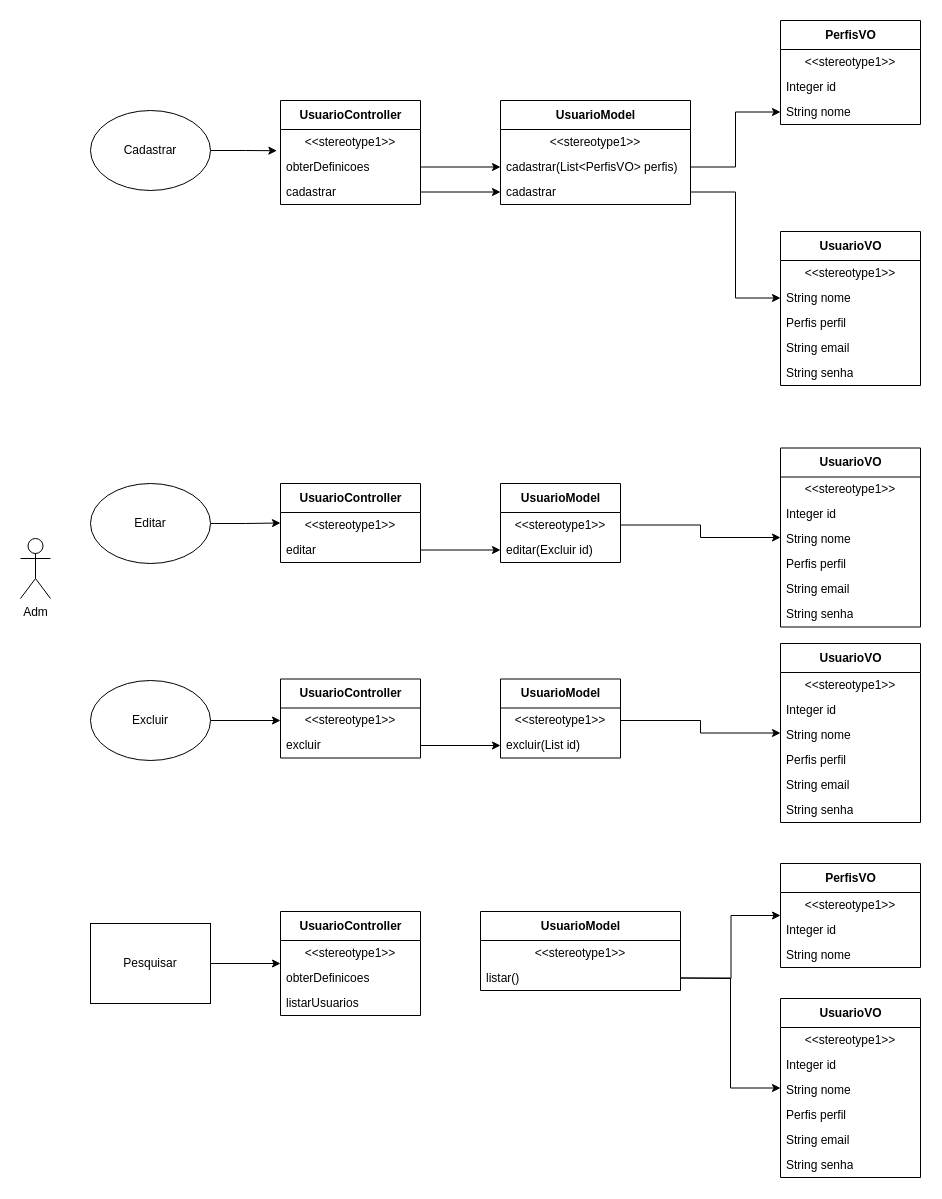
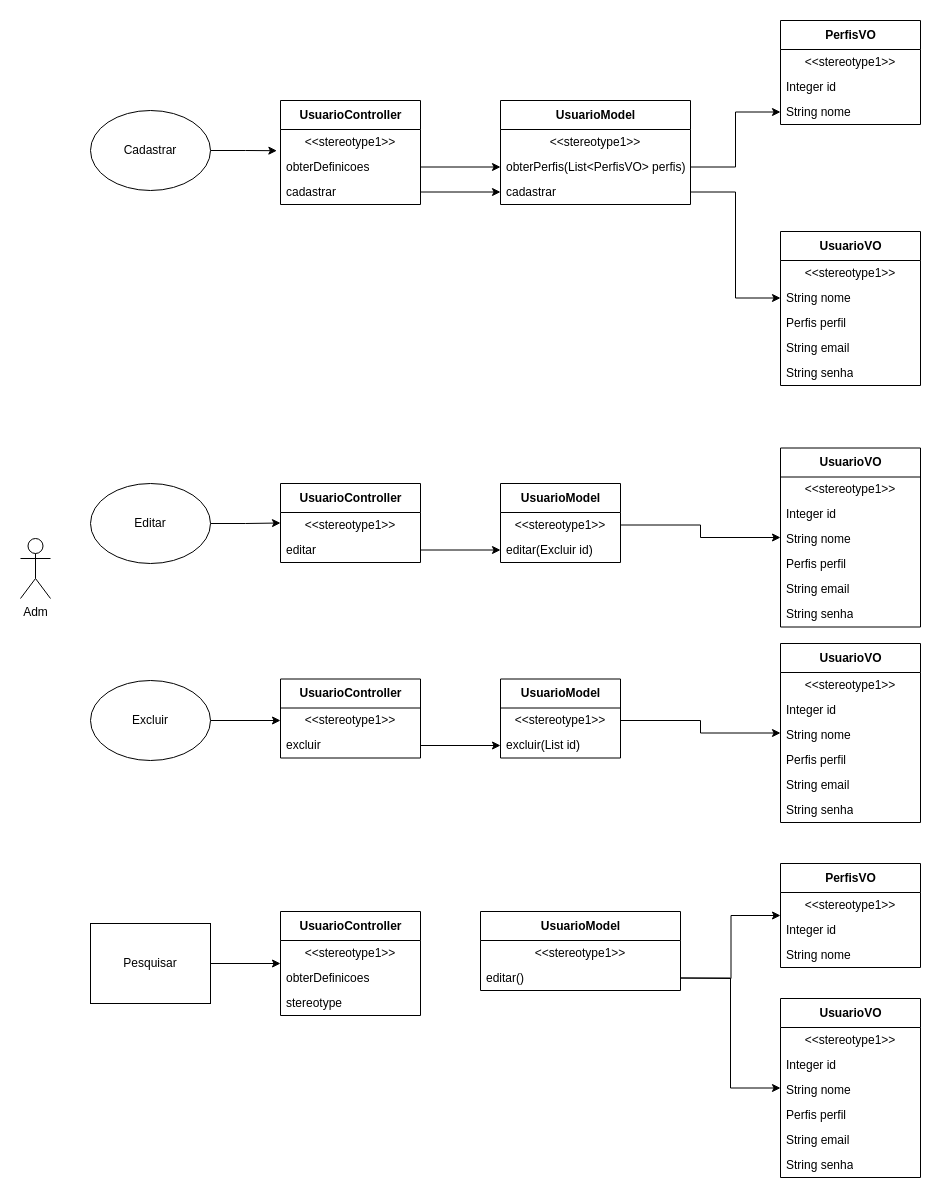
- <mxCell id="17" value="cadastrar(List&amp;lt;PerfisVO&amp;gt; perfis)" style="text;html=1;strokeColor=none;fillColor=none;align=left;verticalAlign=middle;spacingLeft=4;spacingRight=4;overflow=hidden;rotatable=0;points=[[0,0.5],[1,0.5]];portConstraint=eastwest;" parent="15" vertex="1"><mxGeometry y="54" width="190" height="25" as="geometry" /></mxCell>
+ <mxCell id="17" value="obterPerfis(List&amp;lt;PerfisVO&amp;gt; perfis)" style="text;html=1;strokeColor=none;fillColor=none;align=left;verticalAlign=middle;spacingLeft=4;spacingRight=4;overflow=hidden;rotatable=0;points=[[0,0.5],[1,0.5]];portConstraint=eastwest;" parent="15" vertex="1"><mxGeometry y="54" width="190" height="25" as="geometry" /></mxCell>
- <mxCell id="69" value="listar()" style="text;html=1;strokeColor=none;fillColor=none;align=left;verticalAlign=middle;spacingLeft=4;spacingRight=4;overflow=hidden;rotatable=0;points=[[0,0.5],[1,0.5]];portConstraint=eastwest;" parent="67" vertex="1"><mxGeometry y="54" width="200" height="25" as="geometry" /></mxCell>
+ <mxCell id="69" value="editar()" style="text;html=1;strokeColor=none;fillColor=none;align=left;verticalAlign=middle;spacingLeft=4;spacingRight=4;overflow=hidden;rotatable=0;points=[[0,0.5],[1,0.5]];portConstraint=eastwest;" parent="67" vertex="1"><mxGeometry y="54" width="200" height="25" as="geometry" /></mxCell>
- <mxCell id="66" value="listarUsuarios" style="text;html=1;strokeColor=none;fillColor=none;align=left;verticalAlign=middle;spacingLeft=4;spacingRight=4;overflow=hidden;rotatable=0;points=[[0,0.5],[1,0.5]];portConstraint=eastwest;" parent="63" vertex="1"><mxGeometry y="79" width="140" height="25" as="geometry" /></mxCell>
+ <mxCell id="66" value="stereotype" style="text;html=1;strokeColor=none;fillColor=none;align=left;verticalAlign=middle;spacingLeft=4;spacingRight=4;overflow=hidden;rotatable=0;points=[[0,0.5],[1,0.5]];portConstraint=eastwest;" parent="63" vertex="1"><mxGeometry y="79" width="140" height="25" as="geometry" /></mxCell>
